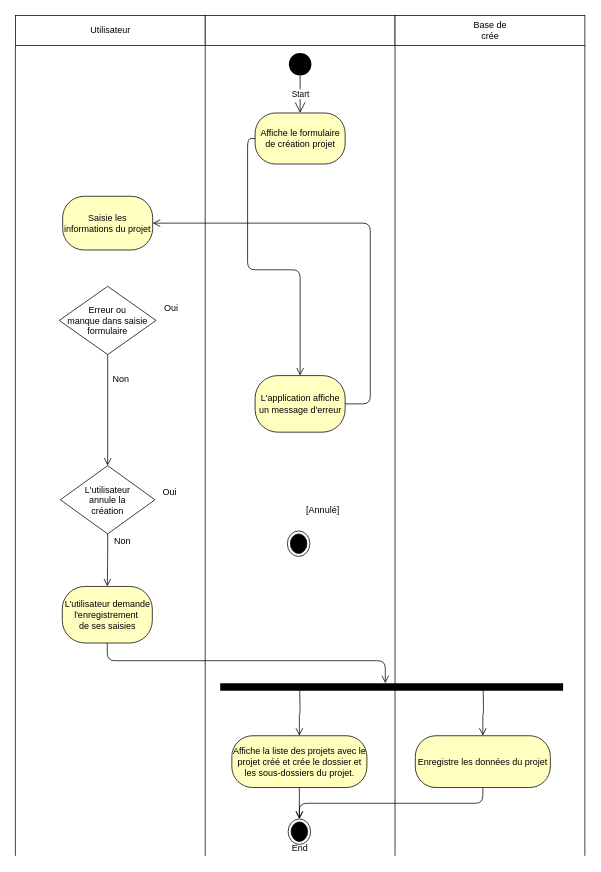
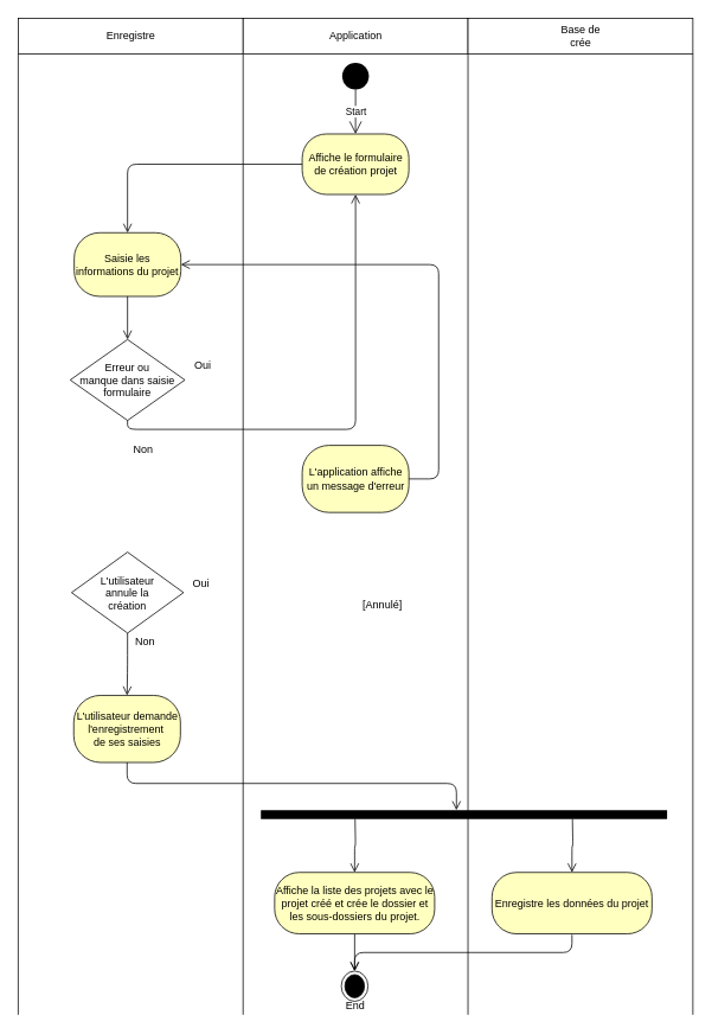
- <mxCell id="7" value="Utilisateur" style="text;html=1;strokeColor=none;fillColor=none;align=center;verticalAlign=middle;whiteSpace=wrap;rounded=0;" vertex="1" parent="2"><mxGeometry x="91.5" y="10" width="70" height="20" as="geometry" /></mxCell>
+ <mxCell id="7" value="Enregistre" style="text;html=1;strokeColor=none;fillColor=none;align=center;verticalAlign=middle;whiteSpace=wrap;rounded=0;" vertex="1" parent="2"><mxGeometry x="91.5" y="10" width="70" height="20" as="geometry" /></mxCell>
+ <mxCell id="35" value="Application" style="text;html=1;strokeColor=none;fillColor=none;align=center;verticalAlign=middle;whiteSpace=wrap;rounded=0;" vertex="1" parent="32"><mxGeometry x="91.5" y="10" width="70" height="20" as="geometry" /></mxCell>
- <mxCell id="42" value="" style="edgeStyle=orthogonalEdgeStyle;html=1;verticalAlign=bottom;endArrow=open;endSize=8;strokeColor=#000000;exitX=0;exitY=0.5;exitDx=0;exitDy=0;" edge="1" parent="1" source="38" target="39"><mxGeometry relative="1" as="geometry"><mxPoint x="203" y="184" as="targetPoint" /><mxPoint x="313" y="189.999" as="sourcePoint" /></mxGeometry></mxCell>
+ <mxCell id="42" value="" style="edgeStyle=orthogonalEdgeStyle;html=1;verticalAlign=bottom;endArrow=open;endSize=8;strokeColor=#000000;exitX=0;exitY=0.5;exitDx=0;exitDy=0;" edge="1" parent="1" source="38" target="12"><mxGeometry relative="1" as="geometry"><mxPoint x="203" y="184" as="targetPoint" /><mxPoint x="313" y="189.999" as="sourcePoint" /></mxGeometry></mxCell>
+ <mxCell id="13" value="" style="edgeStyle=orthogonalEdgeStyle;html=1;verticalAlign=bottom;endArrow=open;endSize=8;strokeColor=#000000;exitX=0.5;exitY=1;exitDx=0;exitDy=0;" edge="1" parent="2" source="12" target="11"><mxGeometry relative="1" as="geometry"><mxPoint x="123.5" y="503" as="targetPoint" /><mxPoint x="142.5" y="179.42" as="sourcePoint" /></mxGeometry></mxCell>
- <mxCell id="14" value="" style="edgeStyle=orthogonalEdgeStyle;html=1;verticalAlign=bottom;endArrow=open;endSize=8;strokeColor=#000000;exitX=0.5;exitY=1;exitDx=0;exitDy=0;" edge="1" parent="2" source="11" target="15"><mxGeometry relative="1" as="geometry"><mxPoint x="127" y="510" as="targetPoint" /><mxPoint x="136" y="351.579" as="sourcePoint" /></mxGeometry></mxCell>
+ <mxCell id="14" value="" style="edgeStyle=orthogonalEdgeStyle;html=1;verticalAlign=bottom;endArrow=open;endSize=8;strokeColor=#000000;exitX=0.5;exitY=1;exitDx=0;exitDy=0;" edge="1" parent="2" source="11" target="38"><mxGeometry relative="1" as="geometry"><mxPoint x="127" y="510" as="targetPoint" /><mxPoint x="136" y="351.579" as="sourcePoint" /></mxGeometry></mxCell>
- <mxCell id="41" value="000" style="ellipse;html=1;shape=endState;fillColor=#000000;strokeColor=#000000;" vertex="1" parent="32"><mxGeometry x="109.5" y="686.997" width="30" height="34" as="geometry" /></mxCell>
